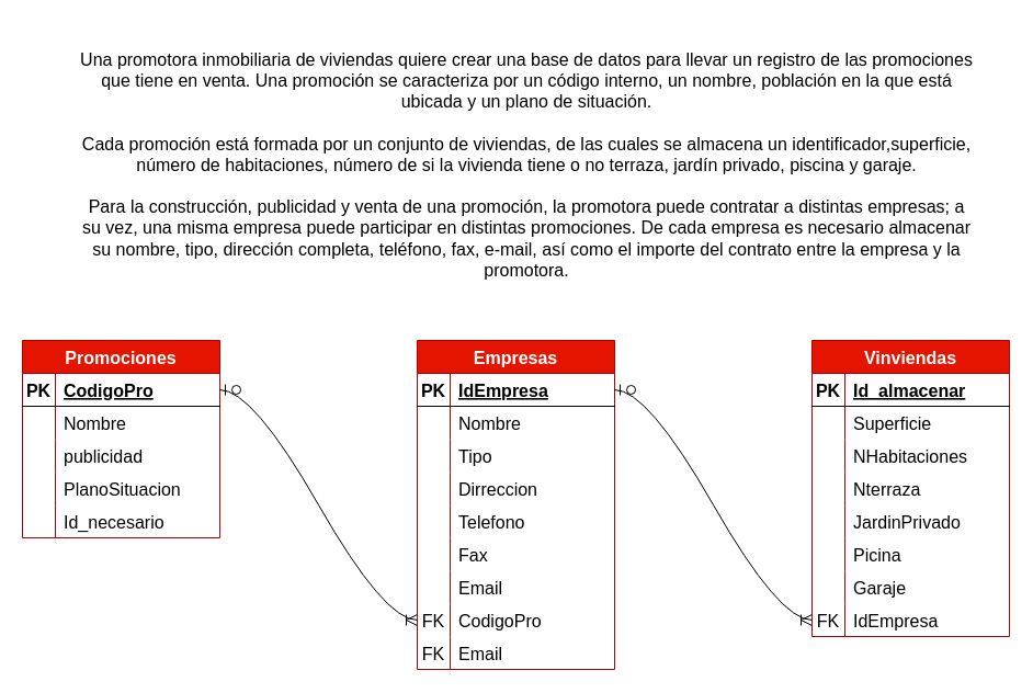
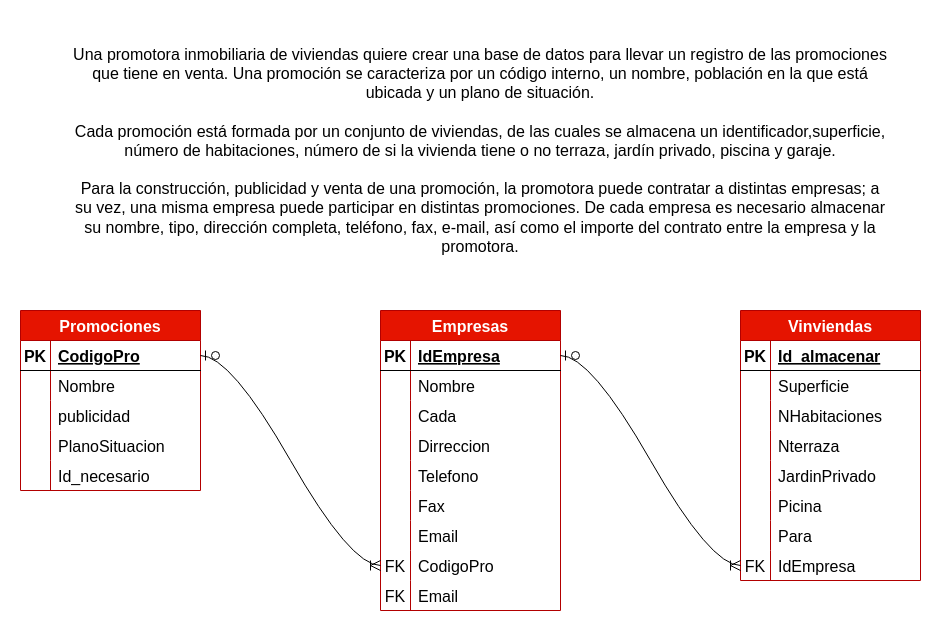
- <mxCell id="53" value="Tipo" style="shape=partialRectangle;connectable=0;fillColor=none;top=0;left=0;bottom=0;right=0;align=left;spacingLeft=6;overflow=hidden;fontSize=16;" vertex="1" parent="51"><mxGeometry x="30" width="150" height="30" as="geometry"><mxRectangle width="150" height="30" as="alternateBounds" /></mxGeometry></mxCell>
+ <mxCell id="53" value="Cada" style="shape=partialRectangle;connectable=0;fillColor=none;top=0;left=0;bottom=0;right=0;align=left;spacingLeft=6;overflow=hidden;fontSize=16;" vertex="1" parent="51"><mxGeometry x="30" width="150" height="30" as="geometry"><mxRectangle width="150" height="30" as="alternateBounds" /></mxGeometry></mxCell>
- <mxCell id="40" value="Garaje" style="shape=partialRectangle;connectable=0;fillColor=none;top=0;left=0;bottom=0;right=0;align=left;spacingLeft=6;overflow=hidden;fontSize=16;" vertex="1" parent="38"><mxGeometry x="30" width="150" height="30" as="geometry"><mxRectangle width="150" height="30" as="alternateBounds" /></mxGeometry></mxCell>
+ <mxCell id="40" value="Para" style="shape=partialRectangle;connectable=0;fillColor=none;top=0;left=0;bottom=0;right=0;align=left;spacingLeft=6;overflow=hidden;fontSize=16;" vertex="1" parent="38"><mxGeometry x="30" width="150" height="30" as="geometry"><mxRectangle width="150" height="30" as="alternateBounds" /></mxGeometry></mxCell>
